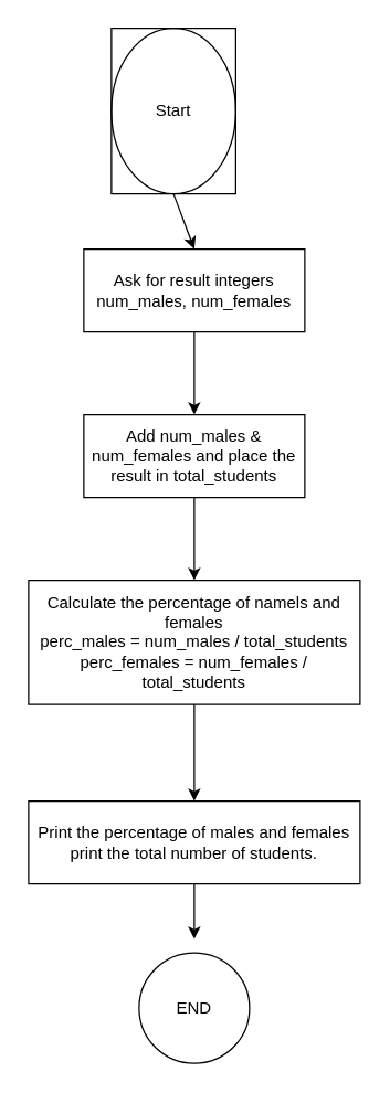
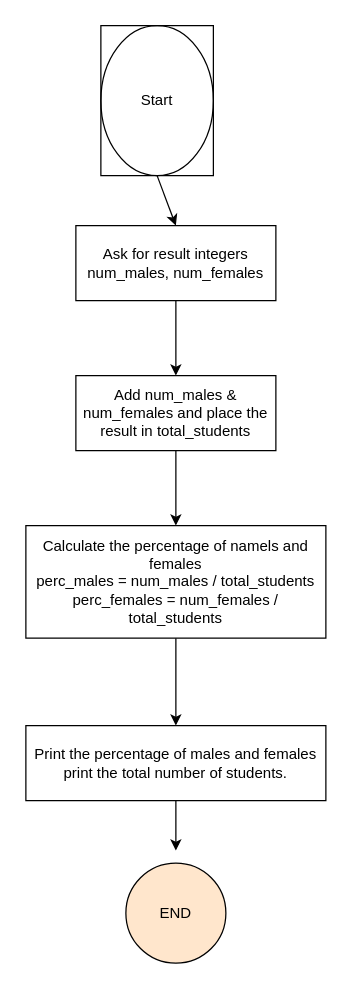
- <mxCell id="12" value="END" style="ellipse;whiteSpace=wrap;html=1;" vertex="1" parent="1"><mxGeometry x="100" y="690" width="80" height="80" as="geometry" /></mxCell>
+ <mxCell id="12" value="END" style="ellipse;whiteSpace=wrap;html=1;fillColor=#ffe6cc;" vertex="1" parent="1"><mxGeometry x="100" y="690" width="80" height="80" as="geometry" /></mxCell>
